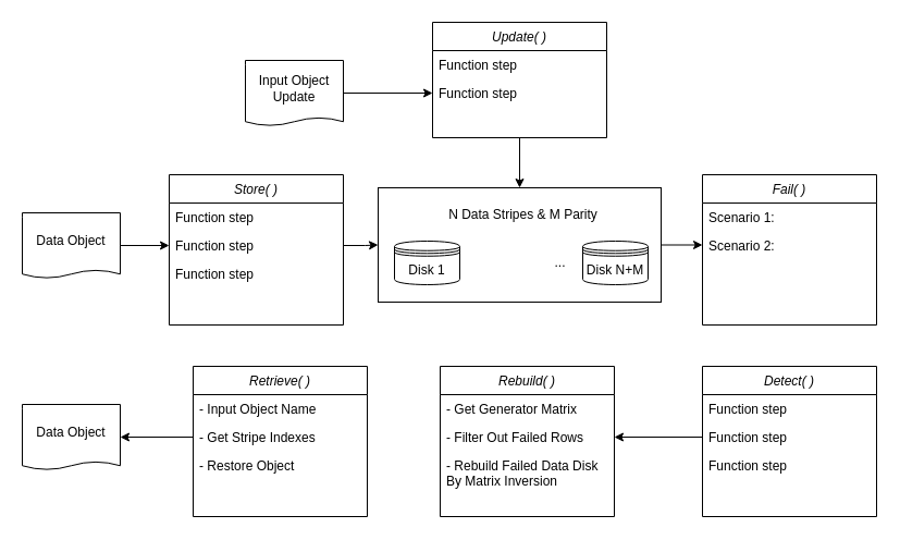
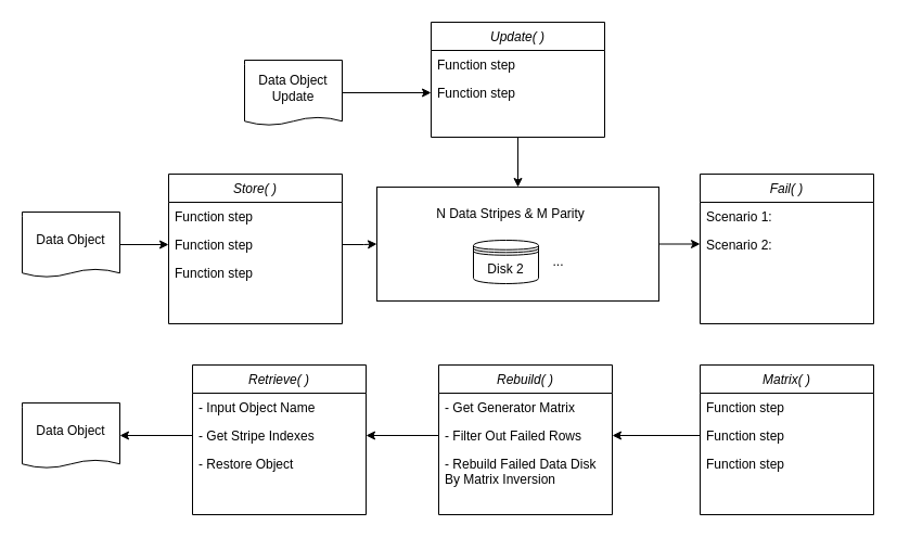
- <mxCell id="35" value="Input Object Update" style="shape=document;whiteSpace=wrap;html=1;boundedLbl=1;size=0.125;" parent="1" vertex="1"><mxGeometry x="225" y="55" width="90" height="60" as="geometry" /></mxCell>
+ <mxCell id="35" value="Data Object Update" style="shape=document;whiteSpace=wrap;html=1;boundedLbl=1;size=0.125;" parent="1" vertex="1"><mxGeometry x="225" y="55" width="90" height="60" as="geometry" /></mxCell>
- <mxCell id="14" value="N Data Stripes&amp;nbsp;&amp;amp; M Parity" style="text;html=1;resizable=0;autosize=1;align=center;verticalAlign=middle;points=[];fillColor=none;strokeColor=none;rounded=0;" parent="1" vertex="1"><mxGeometry x="400" y="182" width="160" height="30" as="geometry" /></mxCell>
+ <mxCell id="14" value="N Data Stripes&amp;nbsp;&amp;amp; M Parity" style="text;html=1;resizable=0;autosize=1;align=center;verticalAlign=middle;points=[];fillColor=none;strokeColor=none;rounded=0;" parent="1" vertex="1"><mxGeometry x="390" y="182" width="160" height="30" as="geometry" /></mxCell>
- <mxCell id="4" value="Disk 1" style="shape=datastore;whiteSpace=wrap;html=1;rounded=0;" parent="1" vertex="1"><mxGeometry x="362" y="221" width="60" height="40" as="geometry" /></mxCell>
+ <mxCell id="11" value="Disk 2" style="shape=datastore;whiteSpace=wrap;html=1;rounded=0;" parent="1" vertex="1"><mxGeometry x="436" y="221" width="60" height="40" as="geometry" /></mxCell>
- <mxCell id="12" value="Disk N+M" style="shape=datastore;whiteSpace=wrap;html=1;rounded=0;" parent="1" vertex="1"><mxGeometry x="535" y="221" width="60" height="40" as="geometry" /></mxCell>
- <mxCell id="23" value="Detect( )" style="swimlane;fontStyle=2;align=center;verticalAlign=top;childLayout=stackLayout;horizontal=1;startSize=26;horizontalStack=0;resizeParent=1;resizeLast=0;collapsible=1;marginBottom=0;rounded=0;shadow=0;strokeWidth=1;" parent="1" vertex="1"><mxGeometry x="645" y="336" width="160" height="138" as="geometry"><mxRectangle x="230" y="140" width="160" height="26" as="alternateBounds" /></mxGeometry></mxCell>
+ <mxCell id="23" value="Matrix( )" style="swimlane;fontStyle=2;align=center;verticalAlign=top;childLayout=stackLayout;horizontal=1;startSize=26;horizontalStack=0;resizeParent=1;resizeLast=0;collapsible=1;marginBottom=0;rounded=0;shadow=0;strokeWidth=1;" parent="1" vertex="1"><mxGeometry x="645" y="336" width="160" height="138" as="geometry"><mxRectangle x="230" y="140" width="160" height="26" as="alternateBounds" /></mxGeometry></mxCell>
+ <mxCell id="32" style="edgeStyle=orthogonalEdgeStyle;rounded=0;orthogonalLoop=1;jettySize=auto;html=1;exitX=0;exitY=0.5;exitDx=0;exitDy=0;entryX=1;entryY=0.5;entryDx=0;entryDy=0;" parent="1" source="21" target="30" edge="1"><mxGeometry relative="1" as="geometry"><mxPoint x="655" y="411" as="sourcePoint" /><mxPoint x="606" y="411" as="targetPoint" /></mxGeometry></mxCell>
